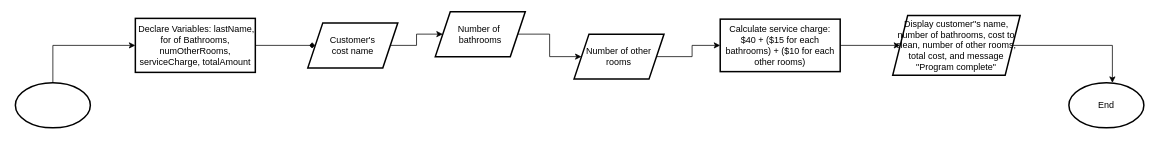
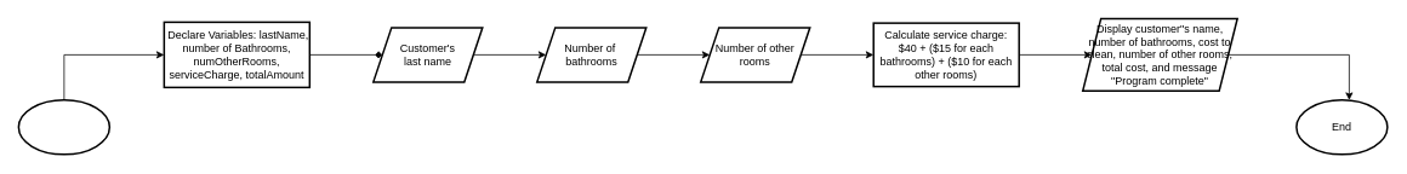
- <mxCell id="9" value="Number of&amp;nbsp;&lt;div&gt;bathrooms&lt;/div&gt;" style="shape=parallelogram;perimeter=parallelogramPerimeter;whiteSpace=wrap;html=1;fixedSize=1;strokeWidth=2;" parent="1" vertex="1"><mxGeometry x="580" y="15" width="120" height="60" as="geometry" /></mxCell>
+ <mxCell id="9" value="Number of&amp;nbsp;&lt;div&gt;bathrooms&lt;/div&gt;" style="shape=parallelogram;perimeter=parallelogramPerimeter;whiteSpace=wrap;html=1;fixedSize=1;strokeWidth=2;" parent="1" vertex="1"><mxGeometry x="590" y="30" width="120" height="60" as="geometry" /></mxCell>
- <mxCell id="5" value="&amp;nbsp;Declare Variables: lastName, for of Bathrooms, numOtherRooms, serviceCharge, totalAmount" style="whiteSpace=wrap;html=1;strokeWidth=2;" parent="1" vertex="1"><mxGeometry x="180" y="24" width="160" height="72" as="geometry" /></mxCell>
+ <mxCell id="5" value="&amp;nbsp;Declare Variables: lastName, number of Bathrooms, numOtherRooms, serviceCharge, totalAmount" style="whiteSpace=wrap;html=1;strokeWidth=2;" parent="1" vertex="1"><mxGeometry x="180" y="24" width="160" height="72" as="geometry" /></mxCell>
- <mxCell id="7" value="Customer's&lt;div&gt;cost name&lt;/div&gt;" style="shape=parallelogram;perimeter=parallelogramPerimeter;whiteSpace=wrap;html=1;fixedSize=1;strokeWidth=2;" parent="1" vertex="1"><mxGeometry x="410" y="30" width="120" height="60" as="geometry" /></mxCell>
+ <mxCell id="7" value="Customer's&lt;div&gt;last name&lt;/div&gt;" style="shape=parallelogram;perimeter=parallelogramPerimeter;whiteSpace=wrap;html=1;fixedSize=1;strokeWidth=2;" parent="1" vertex="1"><mxGeometry x="410" y="30" width="120" height="60" as="geometry" /></mxCell>
- <mxCell id="11" value="Number of other&lt;div&gt;rooms&lt;/div&gt;" style="shape=parallelogram;perimeter=parallelogramPerimeter;whiteSpace=wrap;html=1;fixedSize=1;strokeWidth=2;strokeColor=default;align=center;verticalAlign=middle;fontFamily=Helvetica;fontSize=12;fontColor=default;fillColor=default;" parent="1" vertex="1"><mxGeometry x="765" y="45" width="120" height="60" as="geometry" /></mxCell>
+ <mxCell id="11" value="Number of other&lt;div&gt;rooms&lt;/div&gt;" style="shape=parallelogram;perimeter=parallelogramPerimeter;whiteSpace=wrap;html=1;fixedSize=1;strokeWidth=2;strokeColor=default;align=center;verticalAlign=middle;fontFamily=Helvetica;fontSize=12;fontColor=default;fillColor=default;" parent="1" vertex="1"><mxGeometry x="770" y="30" width="120" height="60" as="geometry" /></mxCell>
